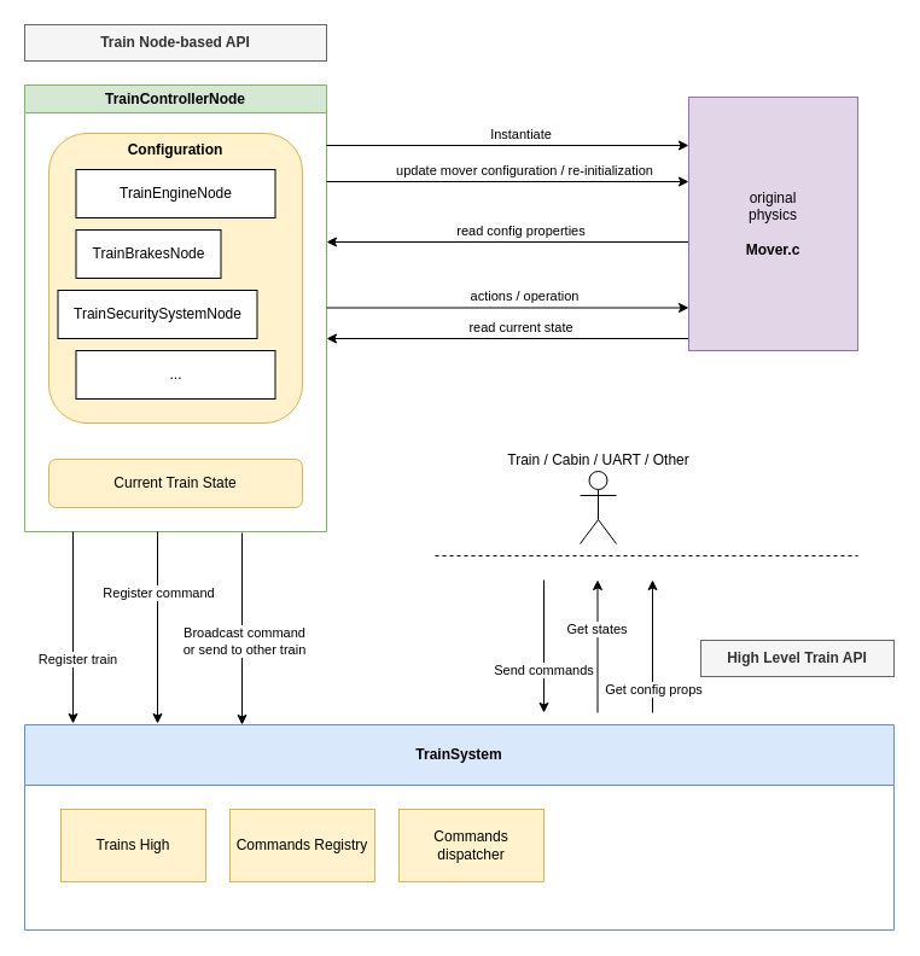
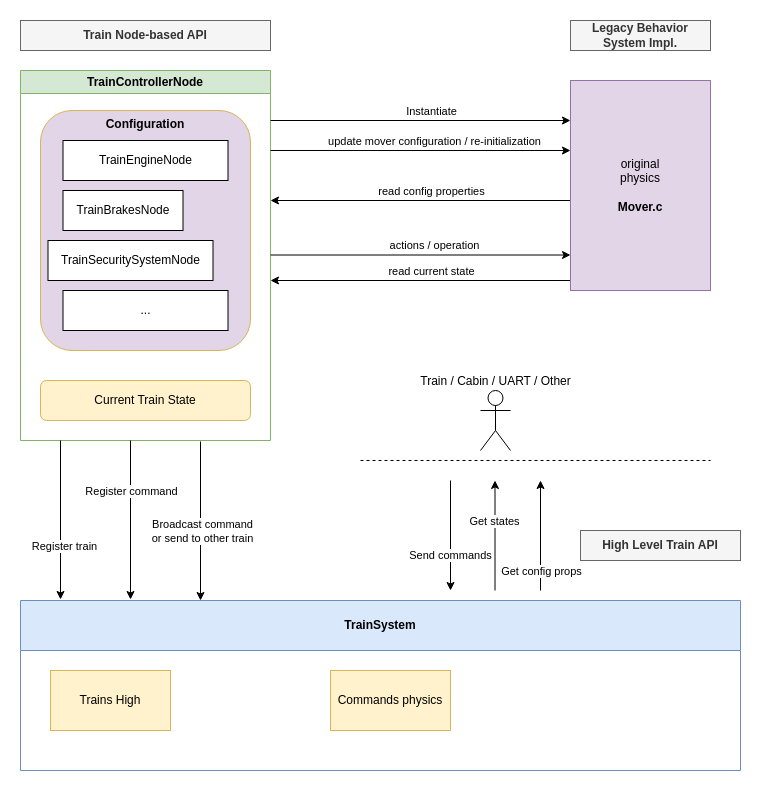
+ <mxCell id="35" value="Legacy Behavior System Impl." style="text;html=1;align=center;verticalAlign=middle;whiteSpace=wrap;rounded=0;fontStyle=1;fillColor=#f5f5f5;fontColor=#333333;strokeColor=#666666;" vertex="1" parent="1"><mxGeometry x="570" y="20" width="140" height="30" as="geometry" /></mxCell>
- <mxCell id="4" value="&lt;b&gt;Configuration&lt;br&gt;&lt;/b&gt;" style="rounded=1;whiteSpace=wrap;html=1;fillColor=#fff2cc;strokeColor=#d6b656;verticalAlign=top;" vertex="1" parent="2"><mxGeometry x="20" y="40" width="210" height="240" as="geometry" /></mxCell>
+ <mxCell id="4" value="&lt;b&gt;Configuration&lt;br&gt;&lt;/b&gt;" style="rounded=1;whiteSpace=wrap;html=1;fillColor=#e1d5e7;strokeColor=#d6b656;verticalAlign=top;" vertex="1" parent="2"><mxGeometry x="20" y="40" width="210" height="240" as="geometry" /></mxCell>
- <mxCell id="17" value="Commands Registry" style="rounded=0;whiteSpace=wrap;html=1;fillColor=#fff2cc;strokeColor=#d6b656;" vertex="1" parent="15"><mxGeometry x="170" y="70" width="120" height="60" as="geometry" /></mxCell>
- <mxCell id="18" value="Commands dispatcher" style="rounded=0;whiteSpace=wrap;html=1;fillColor=#fff2cc;strokeColor=#d6b656;" vertex="1" parent="15"><mxGeometry x="310" y="70" width="120" height="60" as="geometry" /></mxCell>
+ <mxCell id="18" value="Commands physics" style="rounded=0;whiteSpace=wrap;html=1;fillColor=#fff2cc;strokeColor=#d6b656;" vertex="1" parent="15"><mxGeometry x="310" y="70" width="120" height="60" as="geometry" /></mxCell>
